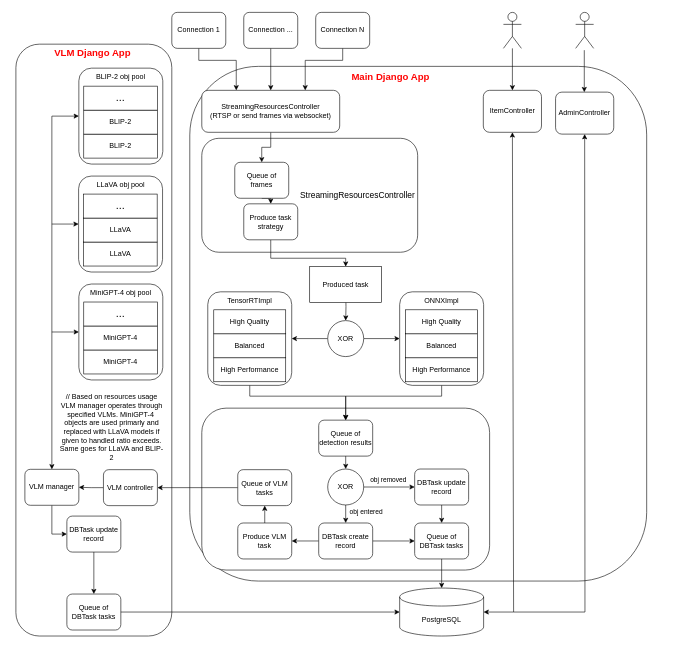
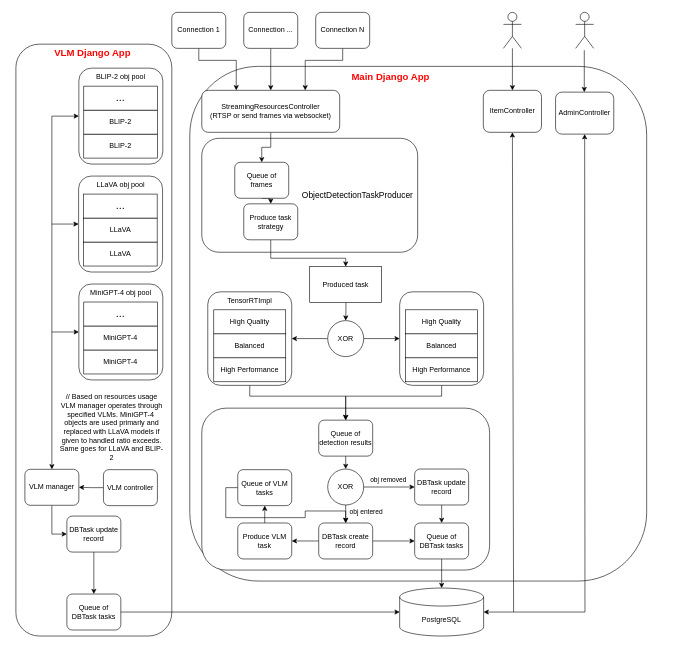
- <mxCell id="14" value="&lt;div&gt;&lt;font style=&quot;font-size: 14px;&quot;&gt;StreamingResourcesController&lt;/font&gt;&lt;/div&gt;" style="text;html=1;align=center;verticalAlign=middle;whiteSpace=wrap;rounded=0;" parent="1" vertex="1"><mxGeometry x="496" y="265.75" width="200" height="118.5" as="geometry" /></mxCell>
+ <mxCell id="14" value="&lt;div&gt;&lt;font style=&quot;font-size: 14px;&quot;&gt;ObjectDetectionTaskProducer&lt;/font&gt;&lt;/div&gt;" style="text;html=1;align=center;verticalAlign=middle;whiteSpace=wrap;rounded=0;" parent="1" vertex="1"><mxGeometry x="496" y="265.75" width="200" height="118.5" as="geometry" /></mxCell>
- <mxCell id="36" value="ONNXImpl" style="text;html=1;align=center;verticalAlign=middle;whiteSpace=wrap;rounded=0;" parent="1" vertex="1"><mxGeometry x="676" y="486" width="120" height="30" as="geometry" /></mxCell>
- <mxCell id="59" style="edgeStyle=orthogonalEdgeStyle;rounded=0;orthogonalLoop=1;jettySize=auto;html=1;exitX=0;exitY=0.5;exitDx=0;exitDy=0;entryX=1;entryY=0.5;entryDx=0;entryDy=0;" parent="1" source="60" target="58" edge="1"><mxGeometry relative="1" as="geometry"><mxPoint x="266" y="849.07" as="targetPoint" /></mxGeometry></mxCell>
+ <mxCell id="59" style="edgeStyle=orthogonalEdgeStyle;rounded=0;orthogonalLoop=1;jettySize=auto;html=1;exitX=0;exitY=0.5;exitDx=0;exitDy=0;" parent="1" source="60" target="24" edge="1"><mxGeometry relative="1" as="geometry"><mxPoint x="266" y="849.07" as="targetPoint" /></mxGeometry></mxCell>
